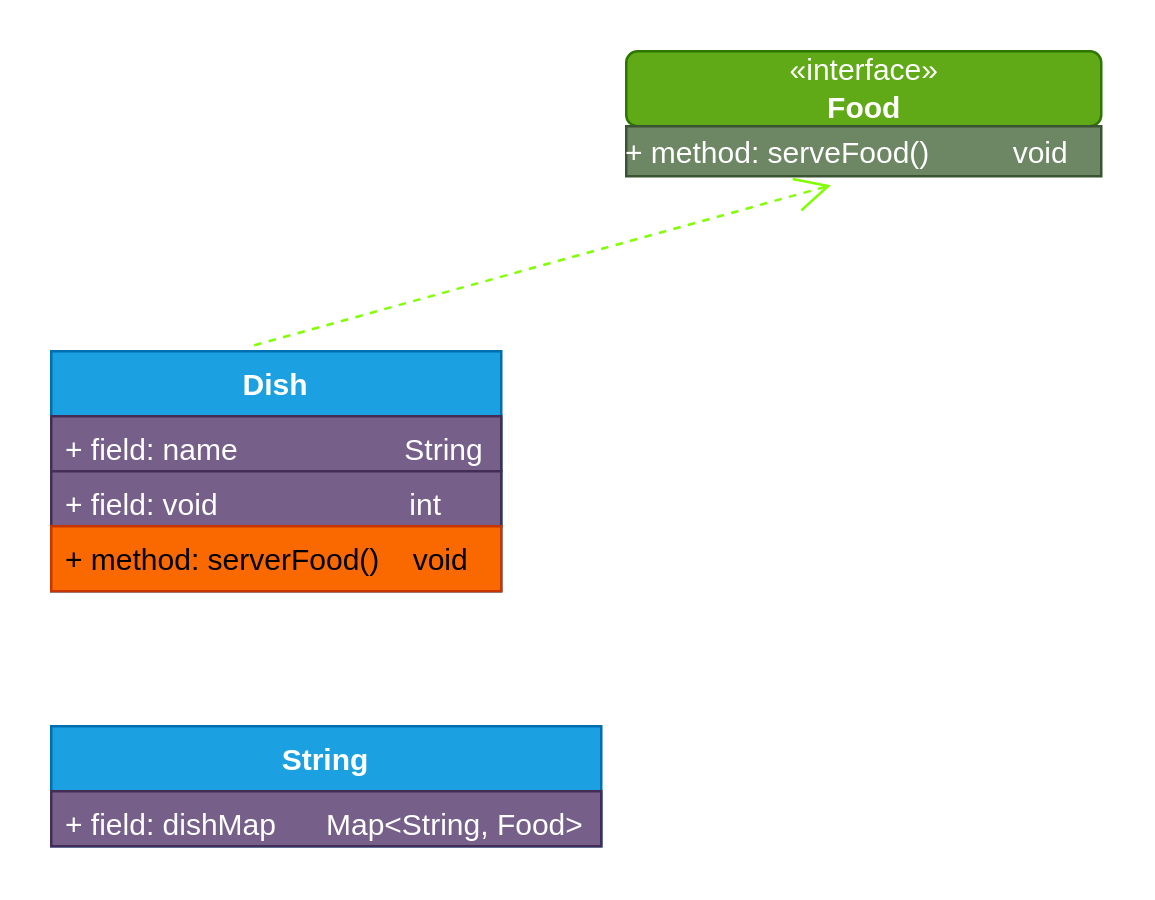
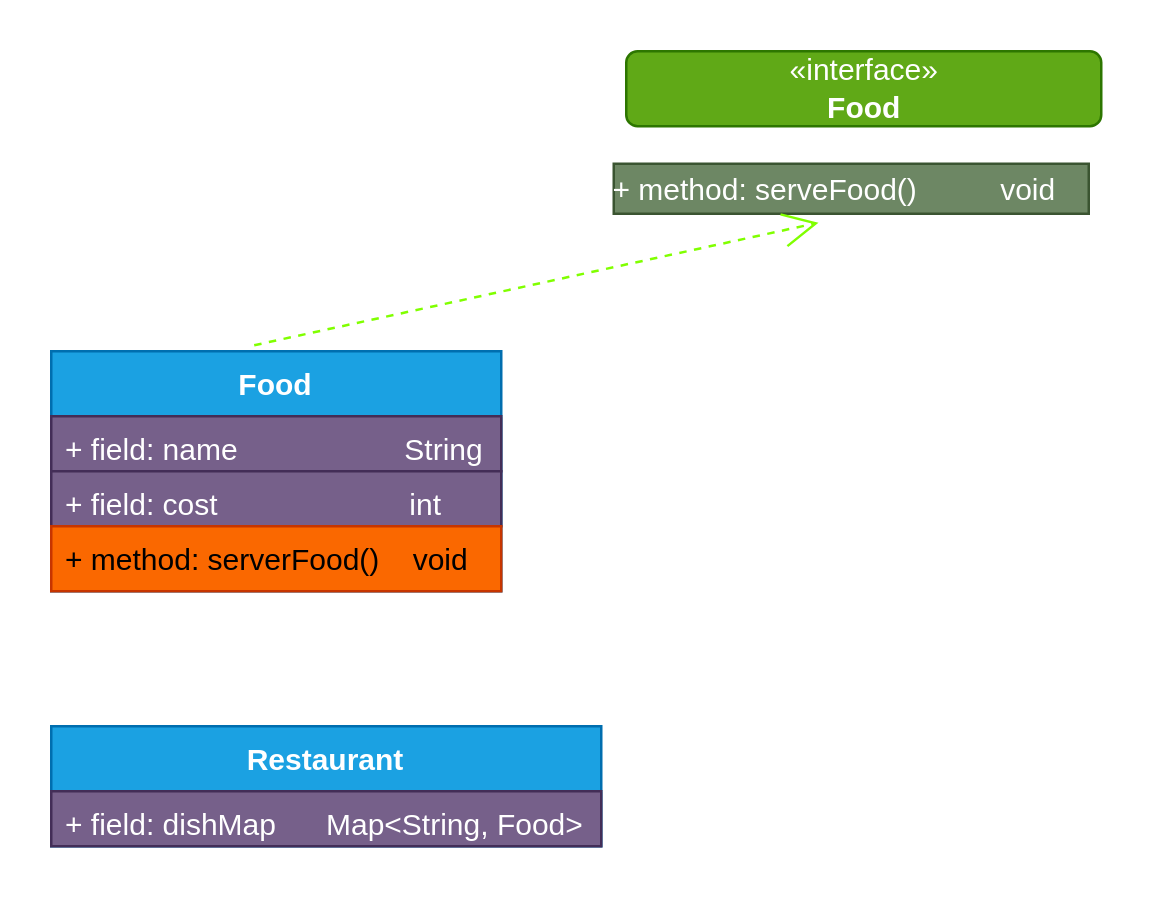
- <mxCell id="7" value="&lt;p style=&quot;margin: 4px 0px 0px;&quot;&gt;+ method: serveFood()&amp;nbsp; &amp;nbsp; &amp;nbsp; &amp;nbsp; &amp;nbsp; void&lt;br&gt;&lt;br&gt;&lt;/p&gt;" style="verticalAlign=top;align=left;overflow=fill;fontSize=12;fontFamily=Helvetica;html=1;fillColor=#6d8764;fontColor=#ffffff;strokeColor=#3A5431;" vertex="1" parent="1"><mxGeometry x="250" y="50" width="190" height="20" as="geometry" /></mxCell>
+ <mxCell id="7" value="&lt;p style=&quot;margin: 4px 0px 0px;&quot;&gt;+ method: serveFood()&amp;nbsp; &amp;nbsp; &amp;nbsp; &amp;nbsp; &amp;nbsp; void&lt;br&gt;&lt;br&gt;&lt;/p&gt;" style="verticalAlign=top;align=left;overflow=fill;fontSize=12;fontFamily=Helvetica;html=1;fillColor=#6d8764;fontColor=#ffffff;strokeColor=#3A5431;" vertex="1" parent="1"><mxGeometry x="245" y="65" width="190" height="20" as="geometry" /></mxCell>
- <mxCell id="2" value="Dish" style="swimlane;fontStyle=1;align=center;verticalAlign=top;childLayout=stackLayout;horizontal=1;startSize=26;horizontalStack=0;resizeParent=1;resizeParentMax=0;resizeLast=0;collapsible=1;marginBottom=0;fillColor=#1ba1e2;fontColor=#ffffff;strokeColor=#006EAF;" parent="1" vertex="1"><mxGeometry x="20" y="140" width="180" height="96" as="geometry" /></mxCell>
+ <mxCell id="2" value="Food" style="swimlane;fontStyle=1;align=center;verticalAlign=top;childLayout=stackLayout;horizontal=1;startSize=26;horizontalStack=0;resizeParent=1;resizeParentMax=0;resizeLast=0;collapsible=1;marginBottom=0;fillColor=#1ba1e2;fontColor=#ffffff;strokeColor=#006EAF;" parent="1" vertex="1"><mxGeometry x="20" y="140" width="180" height="96" as="geometry" /></mxCell>
- <mxCell id="4" value="+ field: void                       int" style="text;strokeColor=#432D57;fillColor=#76608a;align=left;verticalAlign=top;spacingLeft=4;spacingRight=4;overflow=hidden;rotatable=0;points=[[0,0.5],[1,0.5]];portConstraint=eastwest;fontColor=#ffffff;" parent="2" vertex="1"><mxGeometry y="48" width="180" height="22" as="geometry" /></mxCell>
+ <mxCell id="4" value="+ field: cost                       int" style="text;strokeColor=#432D57;fillColor=#76608a;align=left;verticalAlign=top;spacingLeft=4;spacingRight=4;overflow=hidden;rotatable=0;points=[[0,0.5],[1,0.5]];portConstraint=eastwest;fontColor=#ffffff;" parent="2" vertex="1"><mxGeometry y="48" width="180" height="22" as="geometry" /></mxCell>
- <mxCell id="8" value="String" style="swimlane;fontStyle=1;align=center;verticalAlign=top;childLayout=stackLayout;horizontal=1;startSize=26;horizontalStack=0;resizeParent=1;resizeParentMax=0;resizeLast=0;collapsible=1;marginBottom=0;fillColor=#1ba1e2;fontColor=#ffffff;strokeColor=#006EAF;" vertex="1" parent="1"><mxGeometry x="20" y="290" width="220" height="48" as="geometry" /></mxCell>
+ <mxCell id="8" value="Restaurant" style="swimlane;fontStyle=1;align=center;verticalAlign=top;childLayout=stackLayout;horizontal=1;startSize=26;horizontalStack=0;resizeParent=1;resizeParentMax=0;resizeLast=0;collapsible=1;marginBottom=0;fillColor=#1ba1e2;fontColor=#ffffff;strokeColor=#006EAF;" vertex="1" parent="1"><mxGeometry x="20" y="290" width="220" height="48" as="geometry" /></mxCell>
